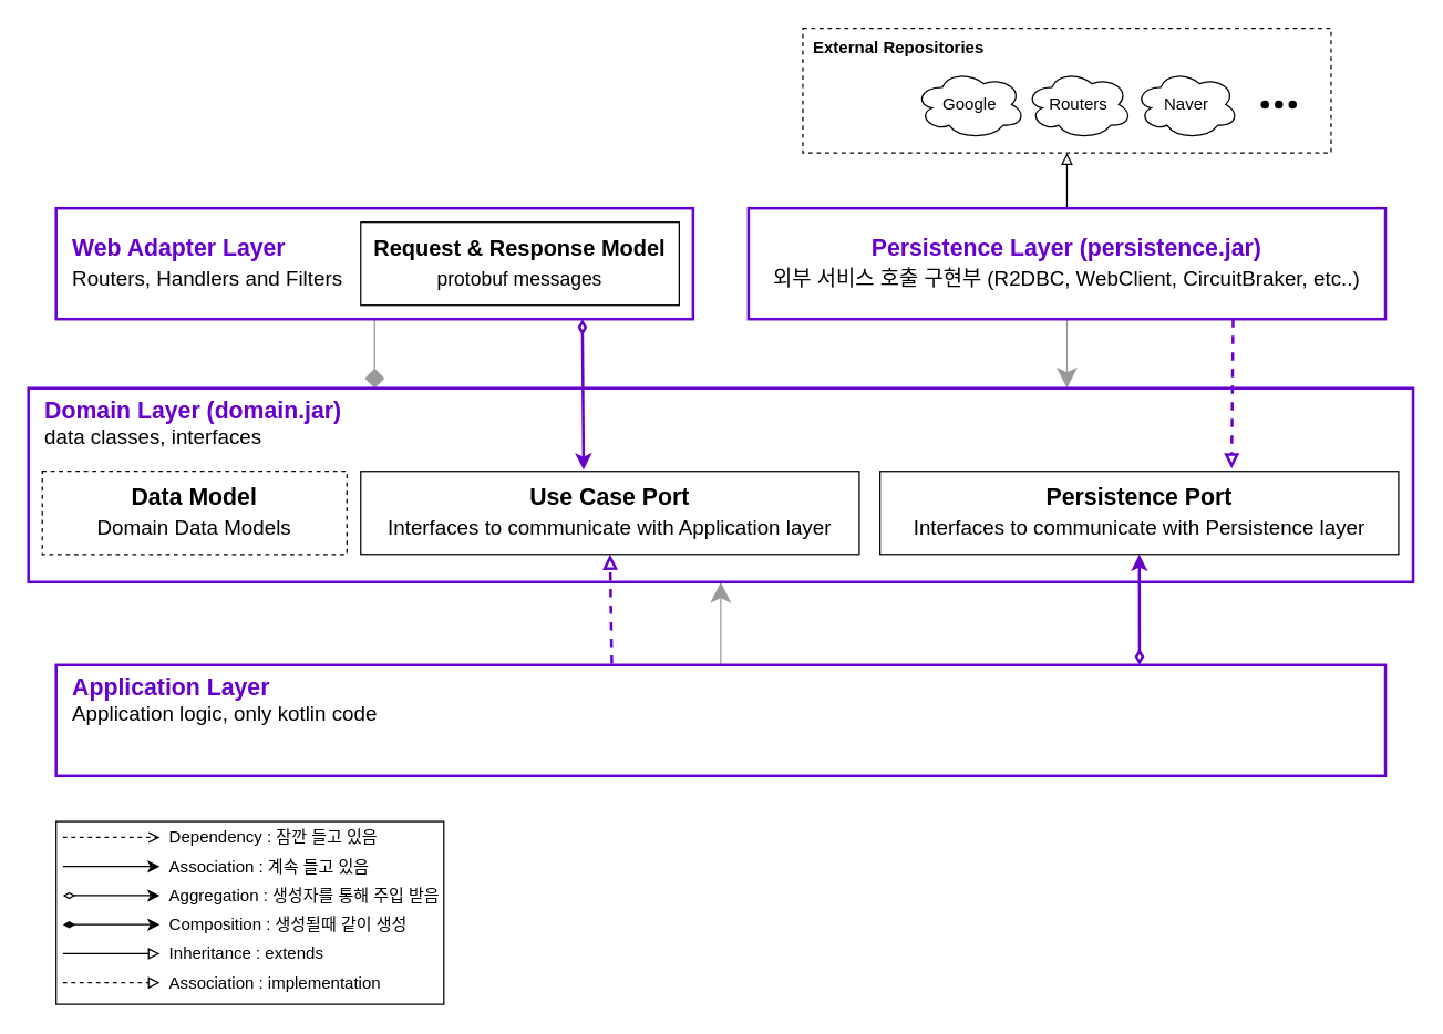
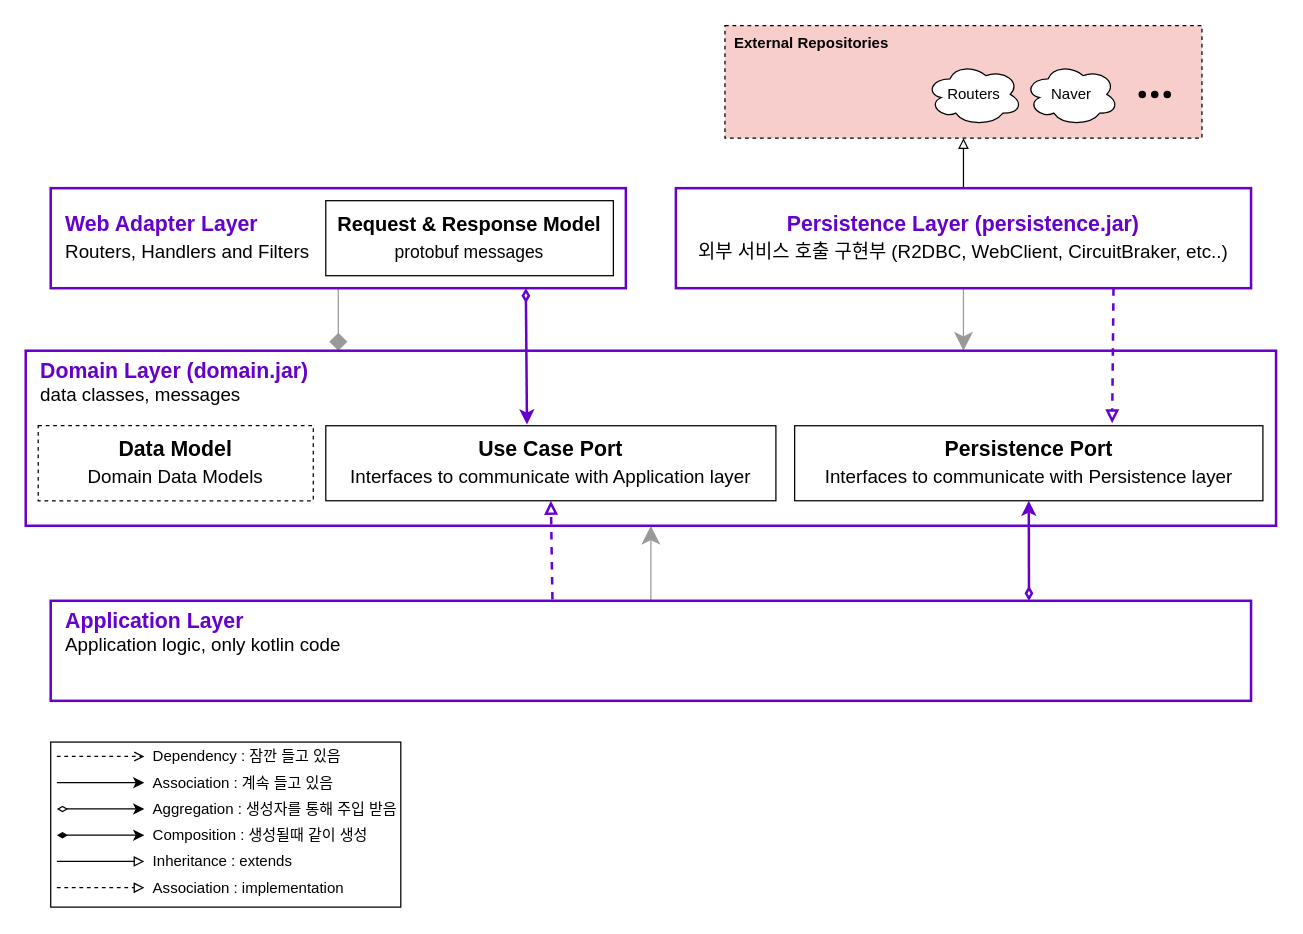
- <mxCell id="18" value="External Repositories" style="rounded=0;whiteSpace=wrap;html=1;verticalAlign=top;align=left;fontStyle=1;spacingLeft=6;dashed=1;" vertex="1" parent="1"><mxGeometry x="579.25" y="20" width="381.5" height="90" as="geometry" /></mxCell>
+ <mxCell id="18" value="External Repositories" style="rounded=0;whiteSpace=wrap;html=1;verticalAlign=top;align=left;fontStyle=1;spacingLeft=6;dashed=1;fillColor=#f8cecc;" vertex="1" parent="1"><mxGeometry x="579.25" y="20" width="381.5" height="90" as="geometry" /></mxCell>
- <mxCell id="19" value="Google" style="ellipse;shape=cloud;whiteSpace=wrap;html=1;" vertex="1" parent="1"><mxGeometry x="660" y="50" width="80" height="50" as="geometry" /></mxCell>
- <mxCell id="10" value="&lt;font color=&quot;#6600cc&quot; style=&quot;font-size: 17px;&quot;&gt;Domain Layer (domain.jar)&lt;/font&gt;&lt;font style=&quot;font-size: 15px;&quot;&gt;&lt;font color=&quot;#6600cc&quot;&gt; &lt;/font&gt;&lt;br&gt;&lt;/font&gt;&lt;font style=&quot;font-weight: normal; font-size: 15px;&quot;&gt;data classes, interfaces&lt;/font&gt;" style="rounded=0;whiteSpace=wrap;html=1;verticalAlign=top;align=left;fontStyle=1;spacingLeft=10;strokeColor=#6600CC;strokeWidth=2;" vertex="1" parent="1"><mxGeometry x="20" y="280" width="1000" height="140" as="geometry" /></mxCell>
+ <mxCell id="10" value="&lt;font color=&quot;#6600cc&quot; style=&quot;font-size: 17px;&quot;&gt;Domain Layer (domain.jar)&lt;/font&gt;&lt;font style=&quot;font-size: 15px;&quot;&gt;&lt;font color=&quot;#6600cc&quot;&gt; &lt;/font&gt;&lt;br&gt;&lt;/font&gt;&lt;font style=&quot;font-weight: normal; font-size: 15px;&quot;&gt;data classes, messages&lt;/font&gt;" style="rounded=0;whiteSpace=wrap;html=1;verticalAlign=top;align=left;fontStyle=1;spacingLeft=10;strokeColor=#6600CC;strokeWidth=2;" vertex="1" parent="1"><mxGeometry x="20" y="280" width="1000" height="140" as="geometry" /></mxCell>
